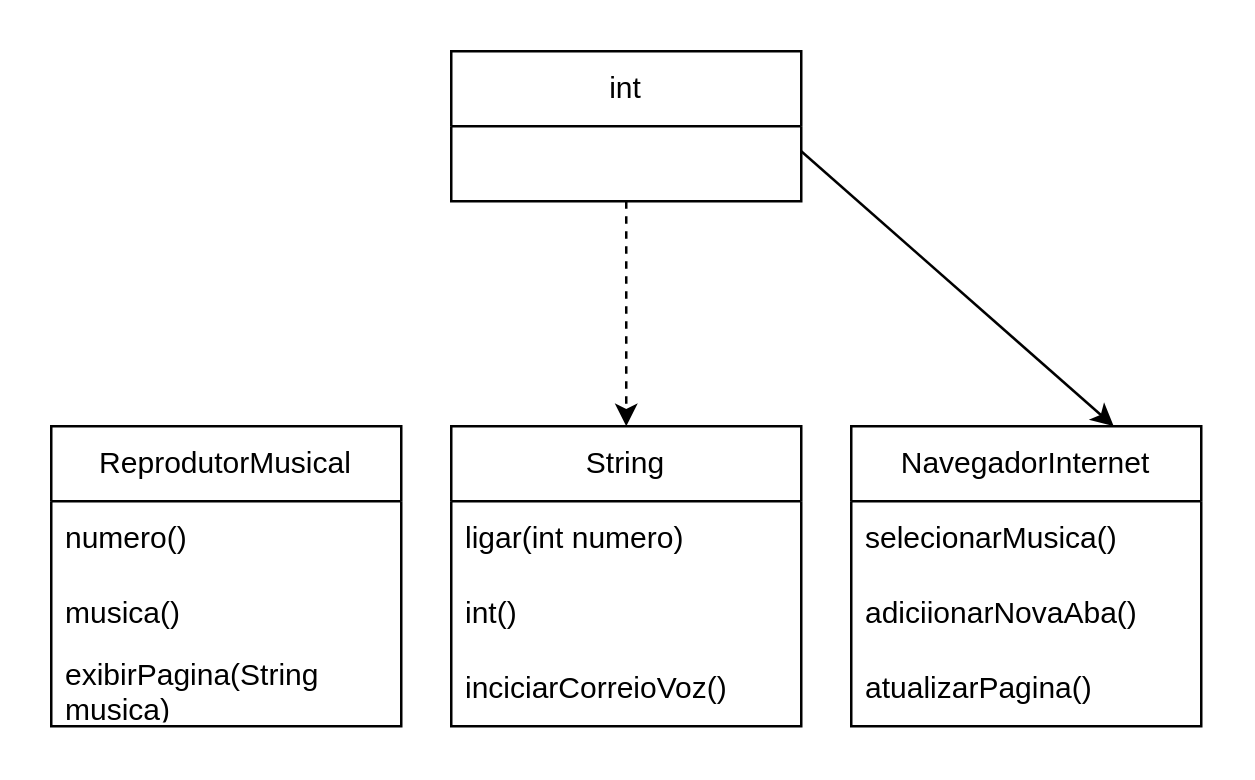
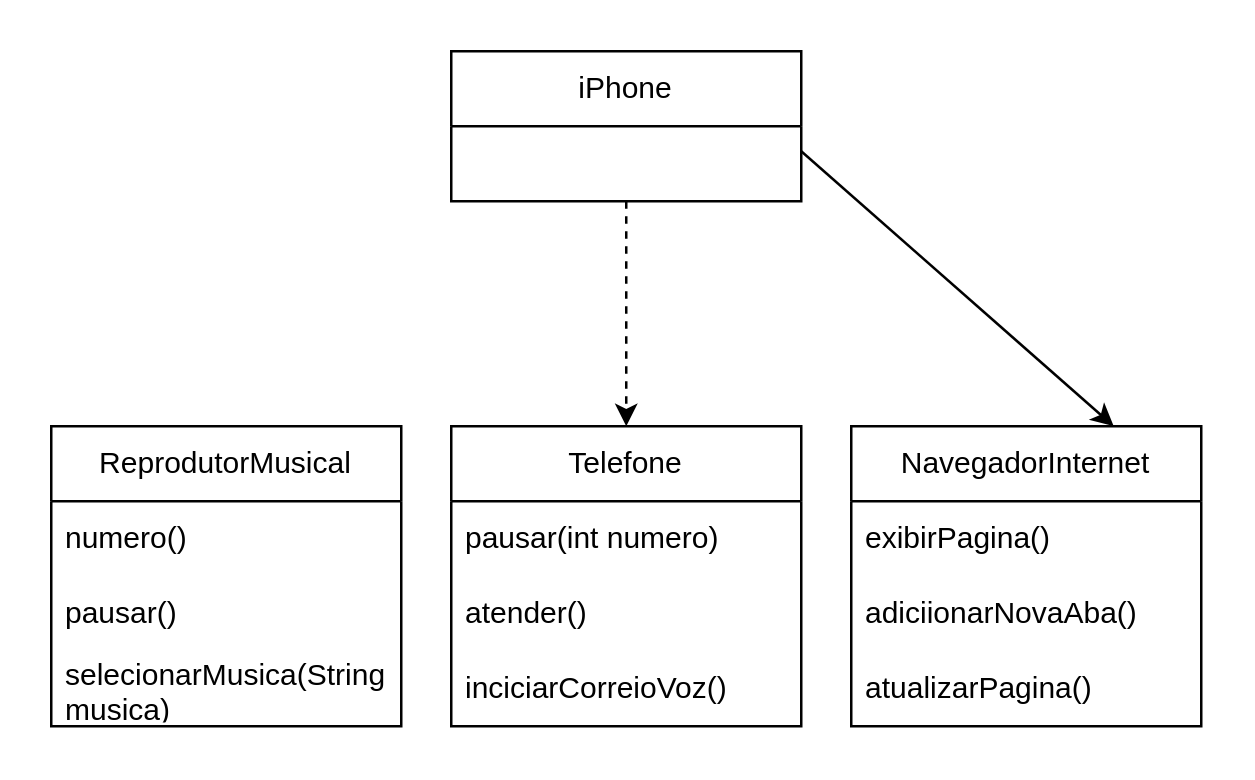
- <mxCell id="14" value="int" style="swimlane;fontStyle=0;childLayout=stackLayout;horizontal=1;startSize=30;horizontalStack=0;resizeParent=1;resizeParentMax=0;resizeLast=0;collapsible=1;marginBottom=0;whiteSpace=wrap;html=1;" vertex="1" parent="1"><mxGeometry x="180" y="20" width="140" height="60" as="geometry" /></mxCell>
+ <mxCell id="14" value="iPhone" style="swimlane;fontStyle=0;childLayout=stackLayout;horizontal=1;startSize=30;horizontalStack=0;resizeParent=1;resizeParentMax=0;resizeLast=0;collapsible=1;marginBottom=0;whiteSpace=wrap;html=1;" vertex="1" parent="1"><mxGeometry x="180" y="20" width="140" height="60" as="geometry" /></mxCell>
- <mxCell id="6" value="String" style="swimlane;fontStyle=0;childLayout=stackLayout;horizontal=1;startSize=30;horizontalStack=0;resizeParent=1;resizeParentMax=0;resizeLast=0;collapsible=1;marginBottom=0;whiteSpace=wrap;html=1;" vertex="1" parent="1"><mxGeometry x="180" y="170" width="140" height="120" as="geometry" /></mxCell>
+ <mxCell id="6" value="Telefone" style="swimlane;fontStyle=0;childLayout=stackLayout;horizontal=1;startSize=30;horizontalStack=0;resizeParent=1;resizeParentMax=0;resizeLast=0;collapsible=1;marginBottom=0;whiteSpace=wrap;html=1;" vertex="1" parent="1"><mxGeometry x="180" y="170" width="140" height="120" as="geometry" /></mxCell>
- <mxCell id="7" value="ligar(int numero)" style="text;strokeColor=none;fillColor=none;align=left;verticalAlign=middle;spacingLeft=4;spacingRight=4;overflow=hidden;points=[[0,0.5],[1,0.5]];portConstraint=eastwest;rotatable=0;whiteSpace=wrap;html=1;" vertex="1" parent="6"><mxGeometry y="30" width="140" height="30" as="geometry" /></mxCell>
+ <mxCell id="7" value="pausar(int numero)" style="text;strokeColor=none;fillColor=none;align=left;verticalAlign=middle;spacingLeft=4;spacingRight=4;overflow=hidden;points=[[0,0.5],[1,0.5]];portConstraint=eastwest;rotatable=0;whiteSpace=wrap;html=1;" vertex="1" parent="6"><mxGeometry y="30" width="140" height="30" as="geometry" /></mxCell>
- <mxCell id="11" value="selecionarMusica()" style="text;strokeColor=none;fillColor=none;align=left;verticalAlign=middle;spacingLeft=4;spacingRight=4;overflow=hidden;points=[[0,0.5],[1,0.5]];portConstraint=eastwest;rotatable=0;whiteSpace=wrap;html=1;" vertex="1" parent="10"><mxGeometry y="30" width="140" height="30" as="geometry" /></mxCell>
+ <mxCell id="11" value="exibirPagina()" style="text;strokeColor=none;fillColor=none;align=left;verticalAlign=middle;spacingLeft=4;spacingRight=4;overflow=hidden;points=[[0,0.5],[1,0.5]];portConstraint=eastwest;rotatable=0;whiteSpace=wrap;html=1;" vertex="1" parent="10"><mxGeometry y="30" width="140" height="30" as="geometry" /></mxCell>
- <mxCell id="4" value="musica()" style="text;strokeColor=none;fillColor=none;align=left;verticalAlign=middle;spacingLeft=4;spacingRight=4;overflow=hidden;points=[[0,0.5],[1,0.5]];portConstraint=eastwest;rotatable=0;whiteSpace=wrap;html=1;" vertex="1" parent="2"><mxGeometry y="60" width="140" height="30" as="geometry" /></mxCell>
+ <mxCell id="4" value="pausar()" style="text;strokeColor=none;fillColor=none;align=left;verticalAlign=middle;spacingLeft=4;spacingRight=4;overflow=hidden;points=[[0,0.5],[1,0.5]];portConstraint=eastwest;rotatable=0;whiteSpace=wrap;html=1;" vertex="1" parent="2"><mxGeometry y="60" width="140" height="30" as="geometry" /></mxCell>
- <mxCell id="8" value="int()" style="text;strokeColor=none;fillColor=none;align=left;verticalAlign=middle;spacingLeft=4;spacingRight=4;overflow=hidden;points=[[0,0.5],[1,0.5]];portConstraint=eastwest;rotatable=0;whiteSpace=wrap;html=1;" vertex="1" parent="6"><mxGeometry y="60" width="140" height="30" as="geometry" /></mxCell>
+ <mxCell id="8" value="atender()" style="text;strokeColor=none;fillColor=none;align=left;verticalAlign=middle;spacingLeft=4;spacingRight=4;overflow=hidden;points=[[0,0.5],[1,0.5]];portConstraint=eastwest;rotatable=0;whiteSpace=wrap;html=1;" vertex="1" parent="6"><mxGeometry y="60" width="140" height="30" as="geometry" /></mxCell>
- <mxCell id="5" value="exibirPagina(String musica)" style="text;strokeColor=none;fillColor=none;align=left;verticalAlign=middle;spacingLeft=4;spacingRight=4;overflow=hidden;points=[[0,0.5],[1,0.5]];portConstraint=eastwest;rotatable=0;whiteSpace=wrap;html=1;" vertex="1" parent="2"><mxGeometry y="90" width="140" height="30" as="geometry" /></mxCell>
+ <mxCell id="5" value="selecionarMusica(String musica)" style="text;strokeColor=none;fillColor=none;align=left;verticalAlign=middle;spacingLeft=4;spacingRight=4;overflow=hidden;points=[[0,0.5],[1,0.5]];portConstraint=eastwest;rotatable=0;whiteSpace=wrap;html=1;" vertex="1" parent="2"><mxGeometry y="90" width="140" height="30" as="geometry" /></mxCell>
